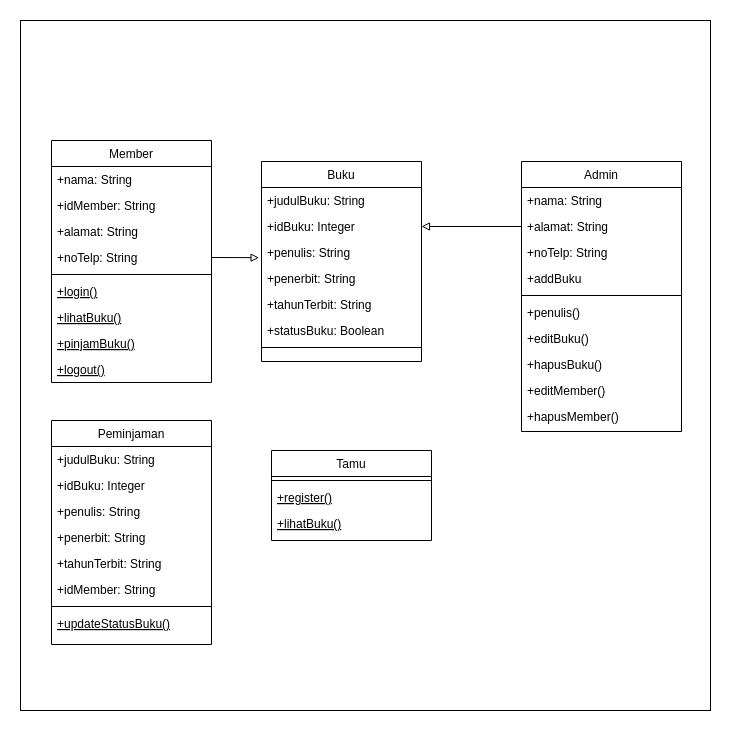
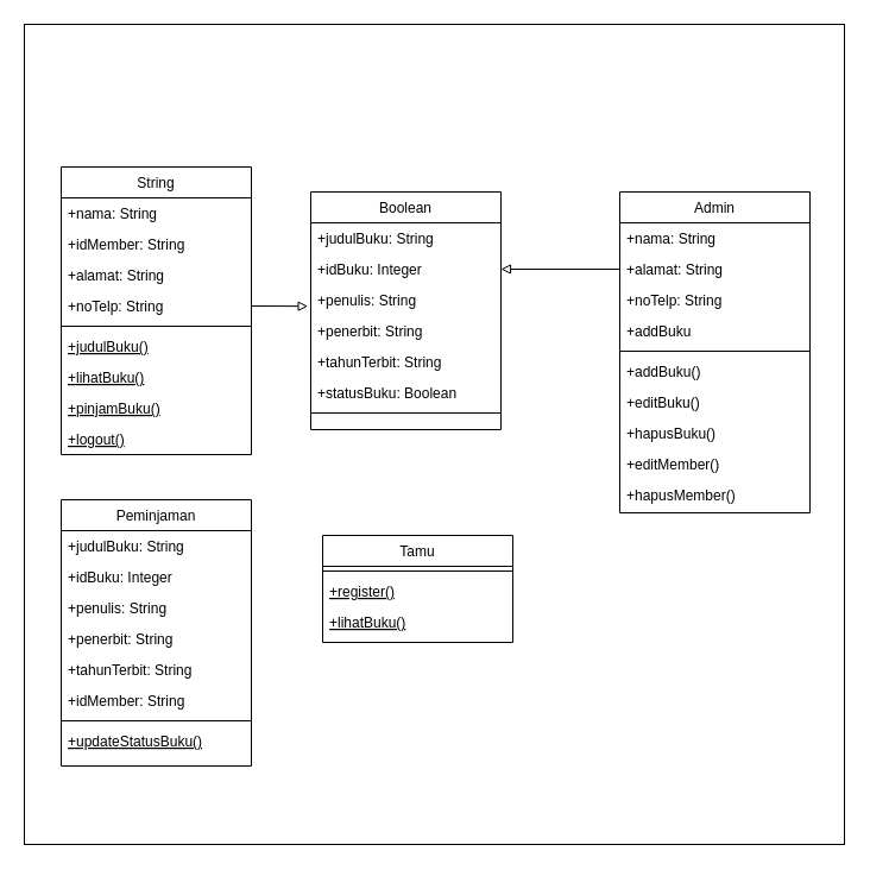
- <mxCell id="3" value="Member" style="swimlane;fontStyle=0;align=center;verticalAlign=top;childLayout=stackLayout;horizontal=1;startSize=26;horizontalStack=0;resizeParent=1;resizeLast=0;collapsible=1;marginBottom=0;rounded=0;shadow=0;strokeWidth=1;" parent="1" vertex="1"><mxGeometry x="51" y="140" width="160" height="242" as="geometry"><mxRectangle x="130" y="380" width="160" height="26" as="alternateBounds" /></mxGeometry></mxCell>
+ <mxCell id="3" value="String" style="swimlane;fontStyle=0;align=center;verticalAlign=top;childLayout=stackLayout;horizontal=1;startSize=26;horizontalStack=0;resizeParent=1;resizeLast=0;collapsible=1;marginBottom=0;rounded=0;shadow=0;strokeWidth=1;" parent="1" vertex="1"><mxGeometry x="51" y="140" width="160" height="242" as="geometry"><mxRectangle x="130" y="380" width="160" height="26" as="alternateBounds" /></mxGeometry></mxCell>
- <mxCell id="24" value="Buku" style="swimlane;fontStyle=0;align=center;verticalAlign=top;childLayout=stackLayout;horizontal=1;startSize=26;horizontalStack=0;resizeParent=1;resizeLast=0;collapsible=1;marginBottom=0;rounded=0;shadow=0;strokeWidth=1;" parent="1" vertex="1"><mxGeometry x="261" y="161" width="160" height="200" as="geometry"><mxRectangle x="130" y="380" width="160" height="26" as="alternateBounds" /></mxGeometry></mxCell>
+ <mxCell id="24" value="Boolean" style="swimlane;fontStyle=0;align=center;verticalAlign=top;childLayout=stackLayout;horizontal=1;startSize=26;horizontalStack=0;resizeParent=1;resizeLast=0;collapsible=1;marginBottom=0;rounded=0;shadow=0;strokeWidth=1;" parent="1" vertex="1"><mxGeometry x="261" y="161" width="160" height="200" as="geometry"><mxRectangle x="130" y="380" width="160" height="26" as="alternateBounds" /></mxGeometry></mxCell>
- <mxCell id="9" value="+login()" style="text;align=left;verticalAlign=top;spacingLeft=4;spacingRight=4;overflow=hidden;rotatable=0;points=[[0,0.5],[1,0.5]];portConstraint=eastwest;fontStyle=4" parent="3" vertex="1"><mxGeometry y="138" width="160" height="26" as="geometry" /></mxCell>
+ <mxCell id="9" value="+judulBuku()" style="text;align=left;verticalAlign=top;spacingLeft=4;spacingRight=4;overflow=hidden;rotatable=0;points=[[0,0.5],[1,0.5]];portConstraint=eastwest;fontStyle=4" parent="3" vertex="1"><mxGeometry y="138" width="160" height="26" as="geometry" /></mxCell>
- <mxCell id="19" value="+penulis()" style="text;align=left;verticalAlign=top;spacingLeft=4;spacingRight=4;overflow=hidden;rotatable=0;points=[[0,0.5],[1,0.5]];portConstraint=eastwest;" parent="13" vertex="1"><mxGeometry y="138" width="160" height="26" as="geometry" /></mxCell>
+ <mxCell id="19" value="+addBuku()" style="text;align=left;verticalAlign=top;spacingLeft=4;spacingRight=4;overflow=hidden;rotatable=0;points=[[0,0.5],[1,0.5]];portConstraint=eastwest;" parent="13" vertex="1"><mxGeometry y="138" width="160" height="26" as="geometry" /></mxCell>
